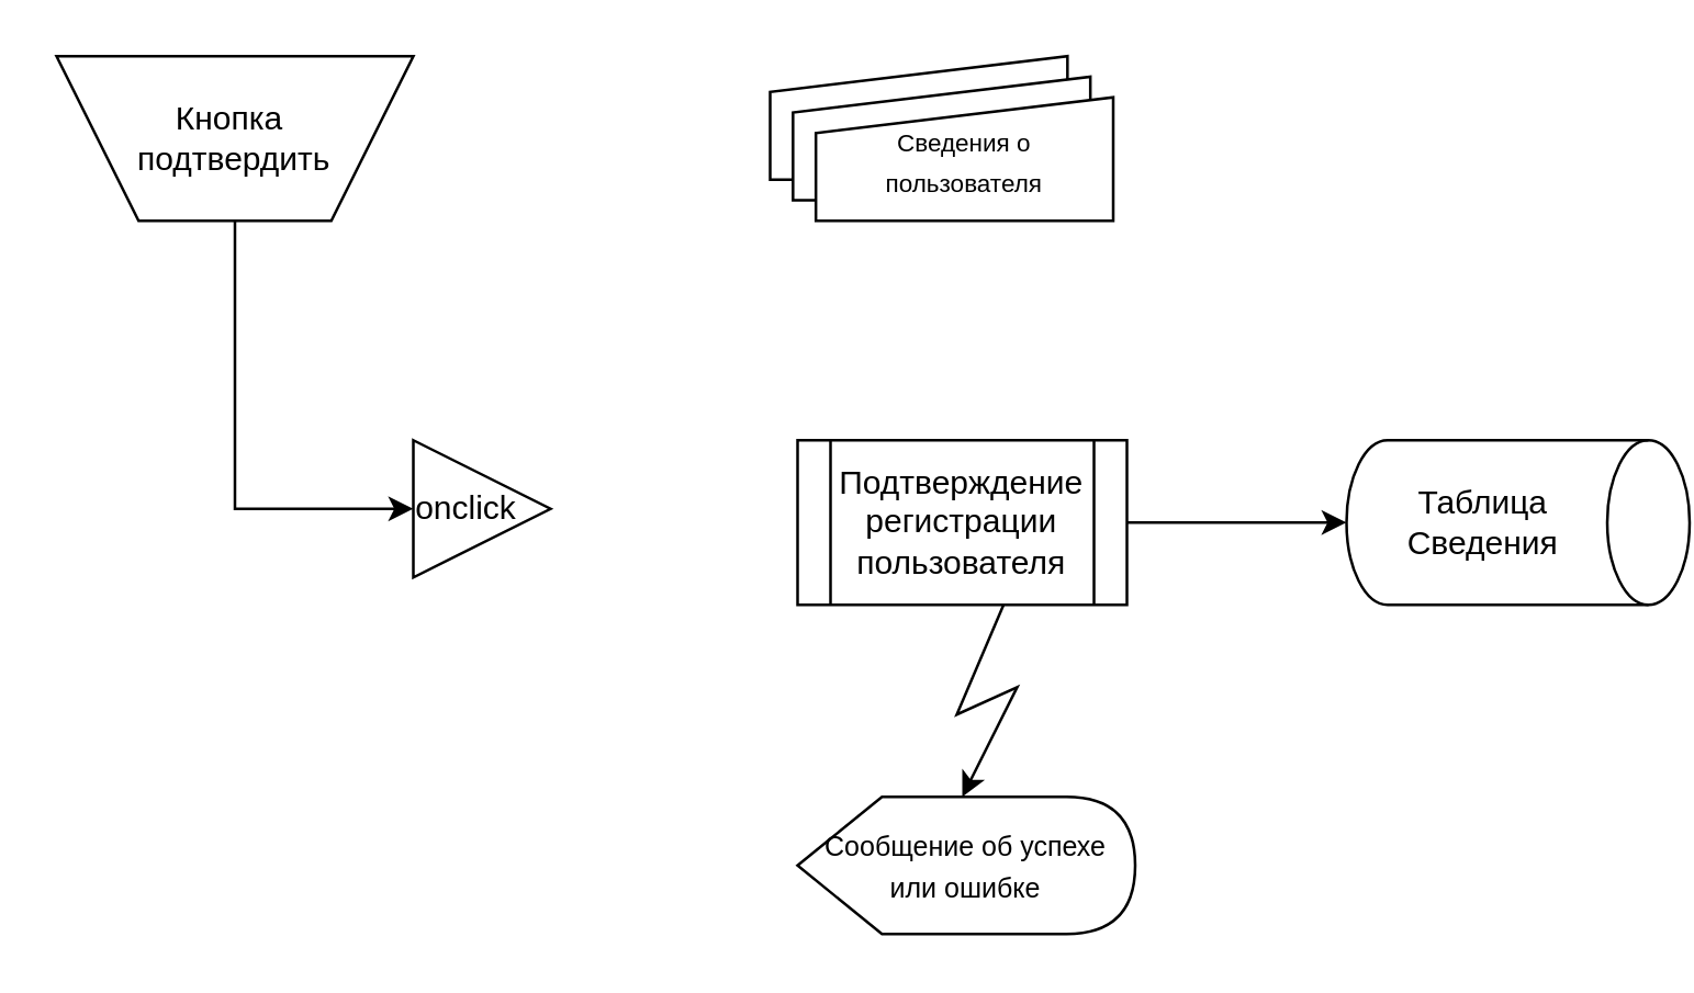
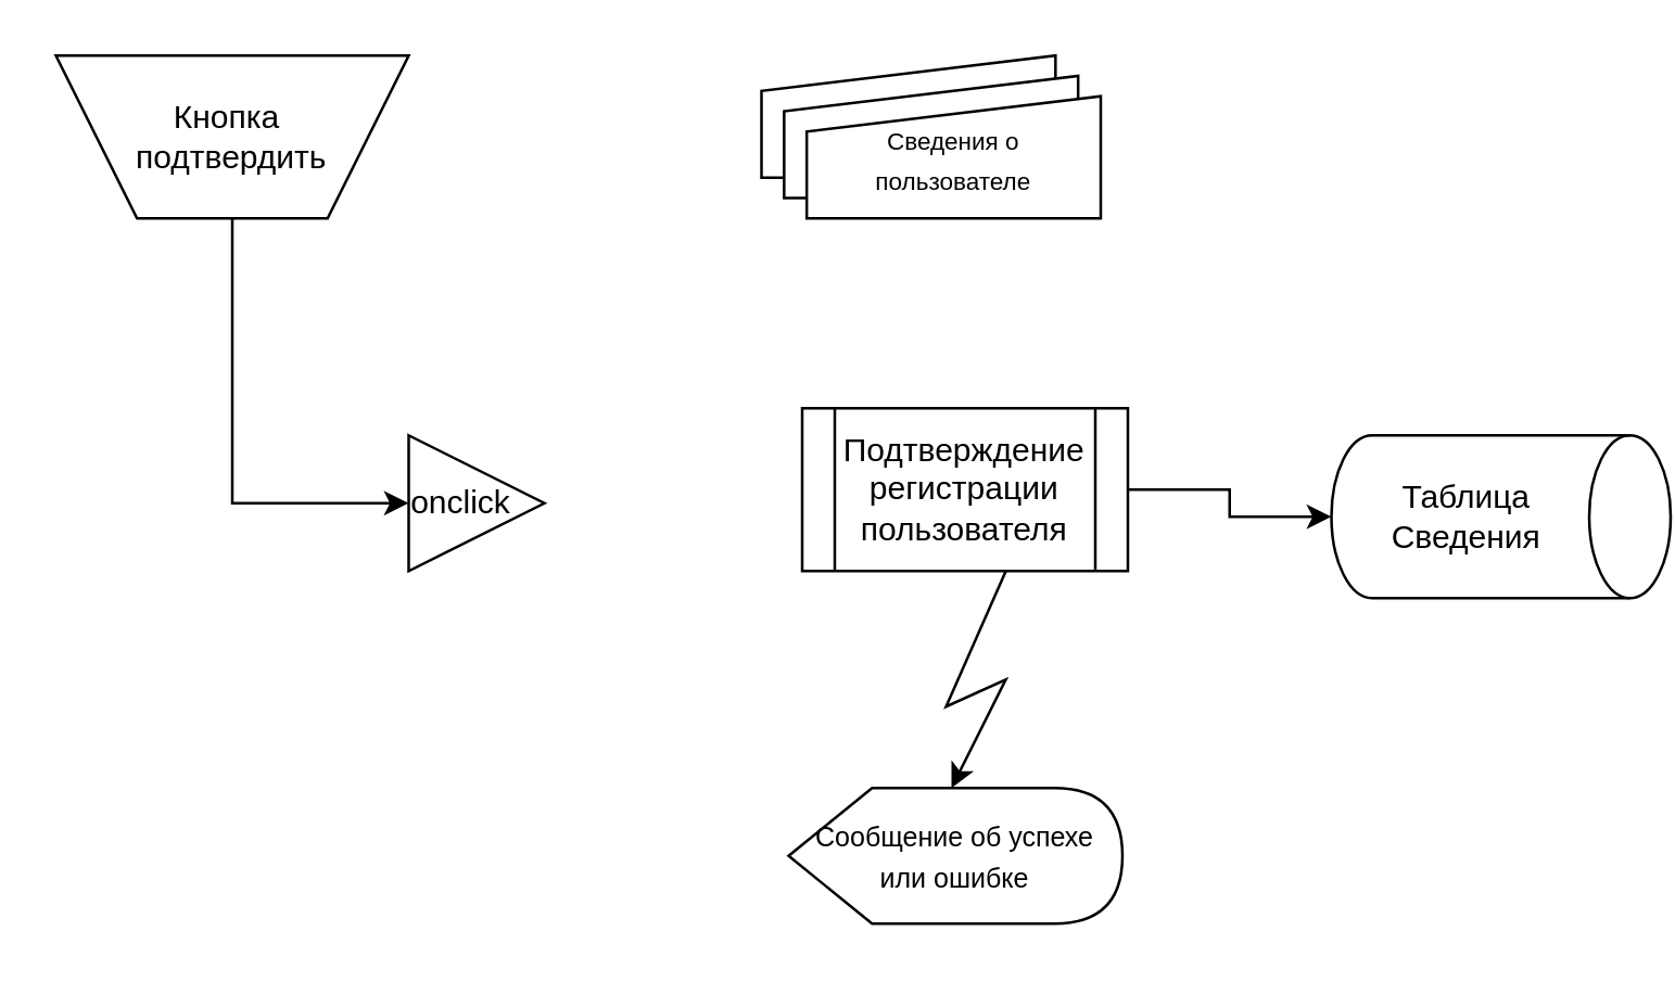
- <mxCell id="13" value="&lt;font style=&quot;font-size: 9px;&quot;&gt;Сведения о пользователя&lt;/font&gt;" style="shape=manualInput;whiteSpace=wrap;html=1;size=13;" parent="10" vertex="1"><mxGeometry x="16.667" y="15" width="108.333" height="45" as="geometry" /></mxCell>
+ <mxCell id="13" value="&lt;font style=&quot;font-size: 9px;&quot;&gt;Сведения о пользователе&lt;/font&gt;" style="shape=manualInput;whiteSpace=wrap;html=1;size=13;" parent="10" vertex="1"><mxGeometry x="16.667" y="15" width="108.333" height="45" as="geometry" /></mxCell>
- <mxCell id="3" value="Подтверждение регистрации пользователя" style="shape=process;whiteSpace=wrap;html=1;backgroundOutline=1;" parent="1" vertex="1"><mxGeometry x="290" y="160" width="120" height="60" as="geometry" /></mxCell>
+ <mxCell id="3" value="Подтверждение регистрации пользователя" style="shape=process;whiteSpace=wrap;html=1;backgroundOutline=1;" parent="1" vertex="1"><mxGeometry x="295" y="150" width="120" height="60" as="geometry" /></mxCell>
